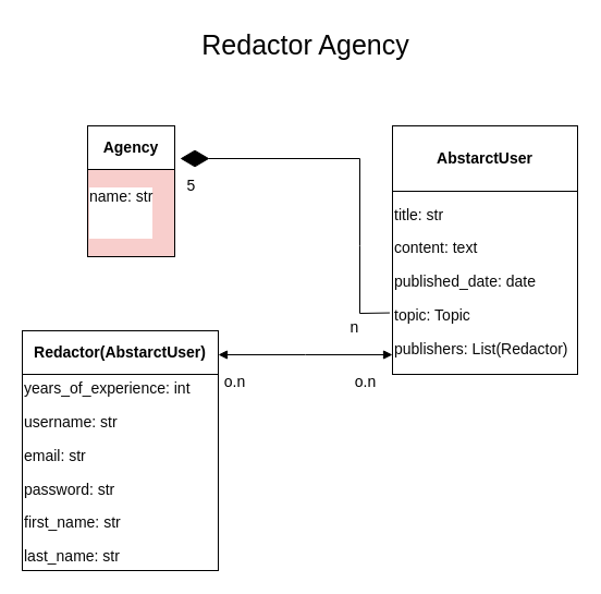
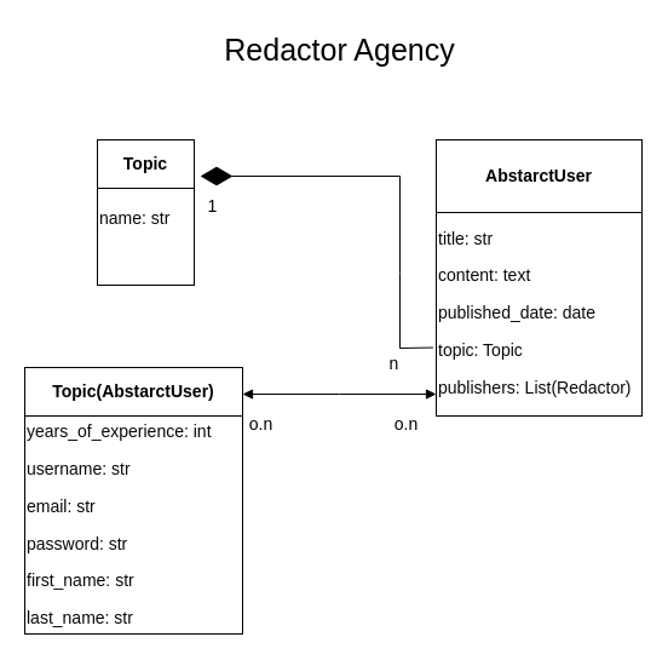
- <mxCell id="14" value="&lt;div style=&quot;background-color: rgb(255, 255, 255);&quot;&gt;&lt;pre style=&quot;&quot;&gt;&lt;font face=&quot;Helvetica&quot;&gt;&lt;span style=&quot;font-size: 14px;&quot;&gt;&lt;b&gt;Agency&lt;/b&gt;&lt;/span&gt;&lt;/font&gt;&lt;/pre&gt;&lt;/div&gt;" style="rounded=0;whiteSpace=wrap;html=1;fontFamily=Times New Roman;fontSize=12;" vertex="1" parent="1"><mxGeometry x="80" y="115" width="80" height="40" as="geometry" /></mxCell>
+ <mxCell id="14" value="&lt;div style=&quot;background-color: rgb(255, 255, 255);&quot;&gt;&lt;pre style=&quot;&quot;&gt;&lt;font face=&quot;Helvetica&quot;&gt;&lt;span style=&quot;font-size: 14px;&quot;&gt;&lt;b&gt;Topic&lt;/b&gt;&lt;/span&gt;&lt;/font&gt;&lt;/pre&gt;&lt;/div&gt;" style="rounded=0;whiteSpace=wrap;html=1;fontFamily=Times New Roman;fontSize=12;" vertex="1" parent="1"><mxGeometry x="80" y="115" width="80" height="40" as="geometry" /></mxCell>
- <mxCell id="6" value="5" style="text;html=1;resizable=0;autosize=1;align=center;verticalAlign=middle;points=[];fillColor=none;strokeColor=none;rounded=0;fontFamily=Helvetica;fontSize=14;" parent="1" vertex="1"><mxGeometry x="160" y="155" width="30" height="30" as="geometry" /></mxCell>
+ <mxCell id="6" value="1" style="text;html=1;resizable=0;autosize=1;align=center;verticalAlign=middle;points=[];fillColor=none;strokeColor=none;rounded=0;fontFamily=Helvetica;fontSize=14;" parent="1" vertex="1"><mxGeometry x="160" y="155" width="30" height="30" as="geometry" /></mxCell>
- <mxCell id="13" value="&lt;div style=&quot;background-color: rgb(255, 255, 255); color: rgb(8, 8, 8); font-size: 14px;&quot;&gt;&lt;pre style=&quot;&quot;&gt;&lt;font style=&quot;font-size: 14px;&quot; face=&quot;Helvetica&quot;&gt;name: str&lt;/font&gt;&lt;/pre&gt;&lt;pre style=&quot;&quot;&gt;&lt;br&gt;&lt;/pre&gt;&lt;/div&gt;" style="whiteSpace=wrap;html=1;aspect=fixed;fontFamily=Times New Roman;fontSize=12;align=left;fillColor=#f8cecc;" vertex="1" parent="1"><mxGeometry x="80" y="155" width="80" height="80" as="geometry" /></mxCell>
+ <mxCell id="13" value="&lt;div style=&quot;background-color: rgb(255, 255, 255); color: rgb(8, 8, 8); font-size: 14px;&quot;&gt;&lt;pre style=&quot;&quot;&gt;&lt;font style=&quot;font-size: 14px;&quot; face=&quot;Helvetica&quot;&gt;name: str&lt;/font&gt;&lt;/pre&gt;&lt;pre style=&quot;&quot;&gt;&lt;br&gt;&lt;/pre&gt;&lt;/div&gt;" style="whiteSpace=wrap;html=1;aspect=fixed;fontFamily=Times New Roman;fontSize=12;align=left;" vertex="1" parent="1"><mxGeometry x="80" y="155" width="80" height="80" as="geometry" /></mxCell>
- <mxCell id="5" value="&lt;div style=&quot;background-color: rgb(255, 255, 255);&quot;&gt;&lt;pre style=&quot;&quot;&gt;&lt;font face=&quot;Helvetica&quot;&gt;&lt;span style=&quot;font-size: 14px;&quot;&gt;&lt;b&gt;Redactor(AbstarctUser)&lt;/b&gt;&lt;/span&gt;&lt;/font&gt;&lt;/pre&gt;&lt;/div&gt;" style="rounded=0;whiteSpace=wrap;html=1;fontFamily=Times New Roman;fontSize=12;" parent="1" vertex="1"><mxGeometry x="20" y="303" width="180" height="40" as="geometry" /></mxCell>
+ <mxCell id="5" value="&lt;div style=&quot;background-color: rgb(255, 255, 255);&quot;&gt;&lt;pre style=&quot;&quot;&gt;&lt;font face=&quot;Helvetica&quot;&gt;&lt;span style=&quot;font-size: 14px;&quot;&gt;&lt;b&gt;Topic(AbstarctUser)&lt;/b&gt;&lt;/span&gt;&lt;/font&gt;&lt;/pre&gt;&lt;/div&gt;" style="rounded=0;whiteSpace=wrap;html=1;fontFamily=Times New Roman;fontSize=12;" parent="1" vertex="1"><mxGeometry x="20" y="303" width="180" height="40" as="geometry" /></mxCell>
